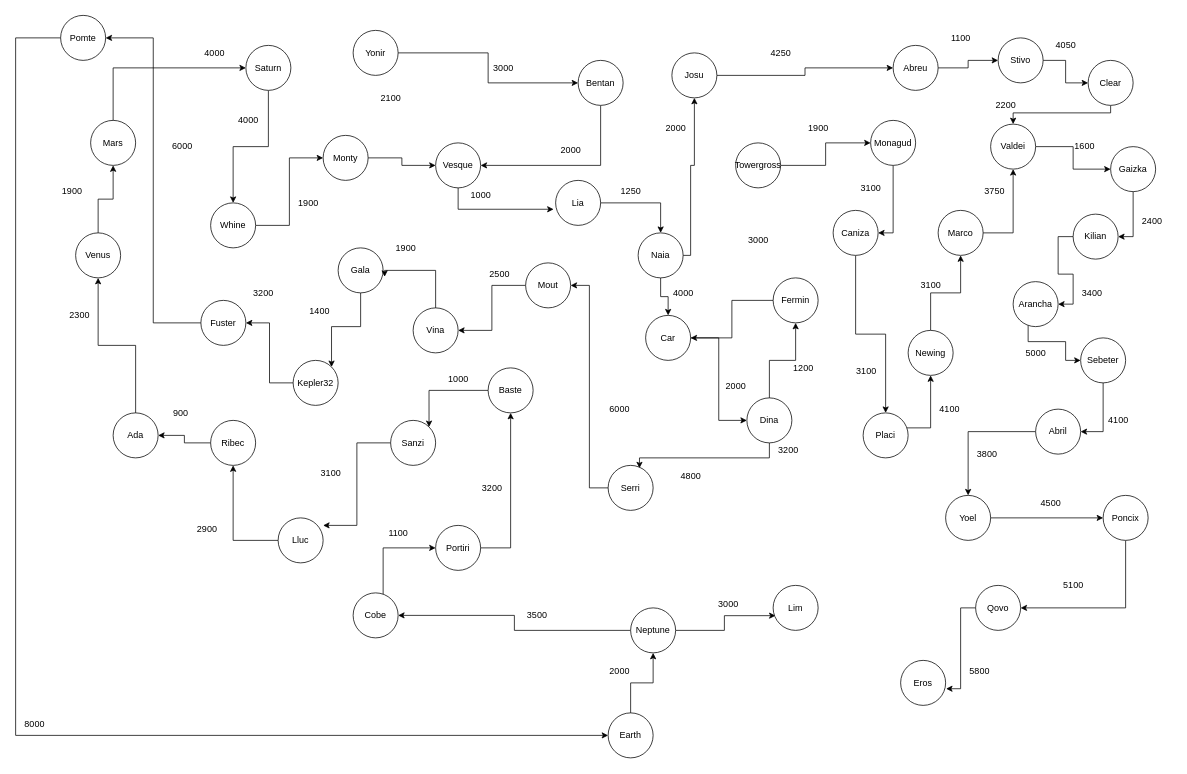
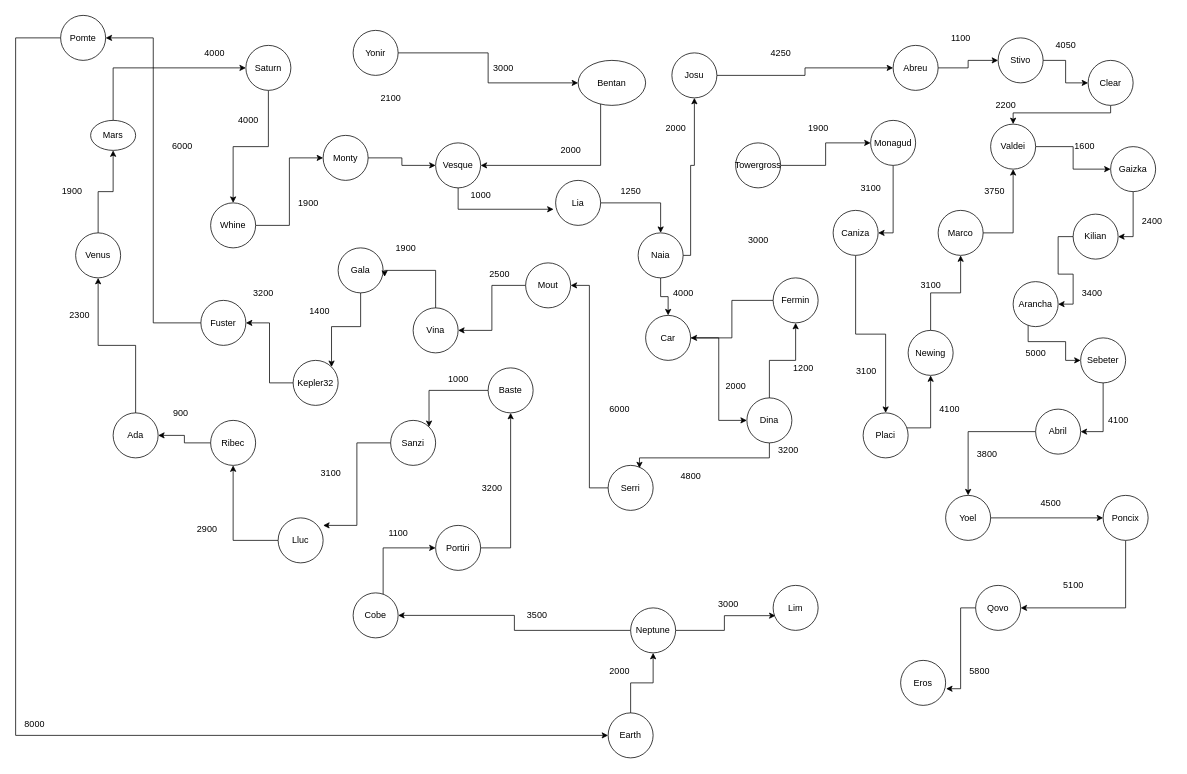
- <mxCell id="14" value="Bentan" style="ellipse;whiteSpace=wrap;html=1;aspect=fixed;" parent="1" vertex="1"><mxGeometry x="770" y="80" width="60" height="60" as="geometry" /></mxCell>
+ <mxCell id="14" value="Bentan" style="ellipse;whiteSpace=wrap;html=1;aspect=fixed;" parent="1" vertex="1"><mxGeometry x="770" y="80" width="90" height="60" as="geometry" /></mxCell>
- <mxCell id="22" value="Mars" style="ellipse;whiteSpace=wrap;html=1;aspect=fixed;" parent="1" vertex="1"><mxGeometry x="120" y="160" width="60" height="60" as="geometry" /></mxCell>
+ <mxCell id="22" value="Mars" style="ellipse;whiteSpace=wrap;html=1;aspect=fixed;" parent="1" vertex="1"><mxGeometry x="120" y="160" width="60" height="40" as="geometry" /></mxCell>
